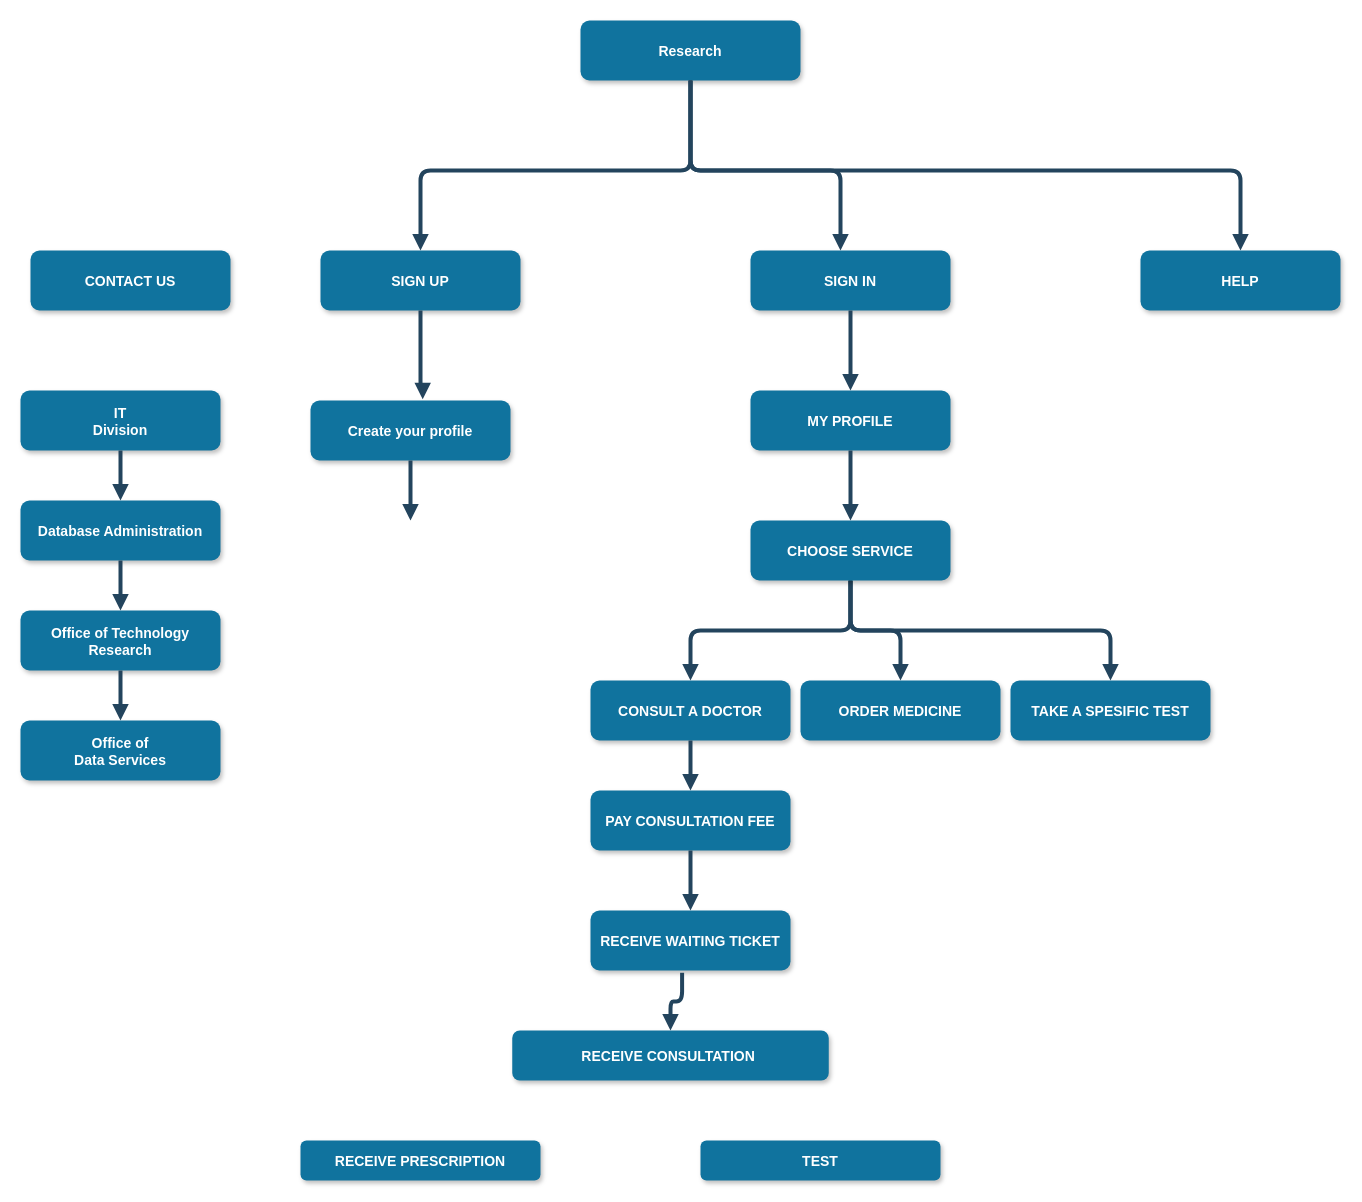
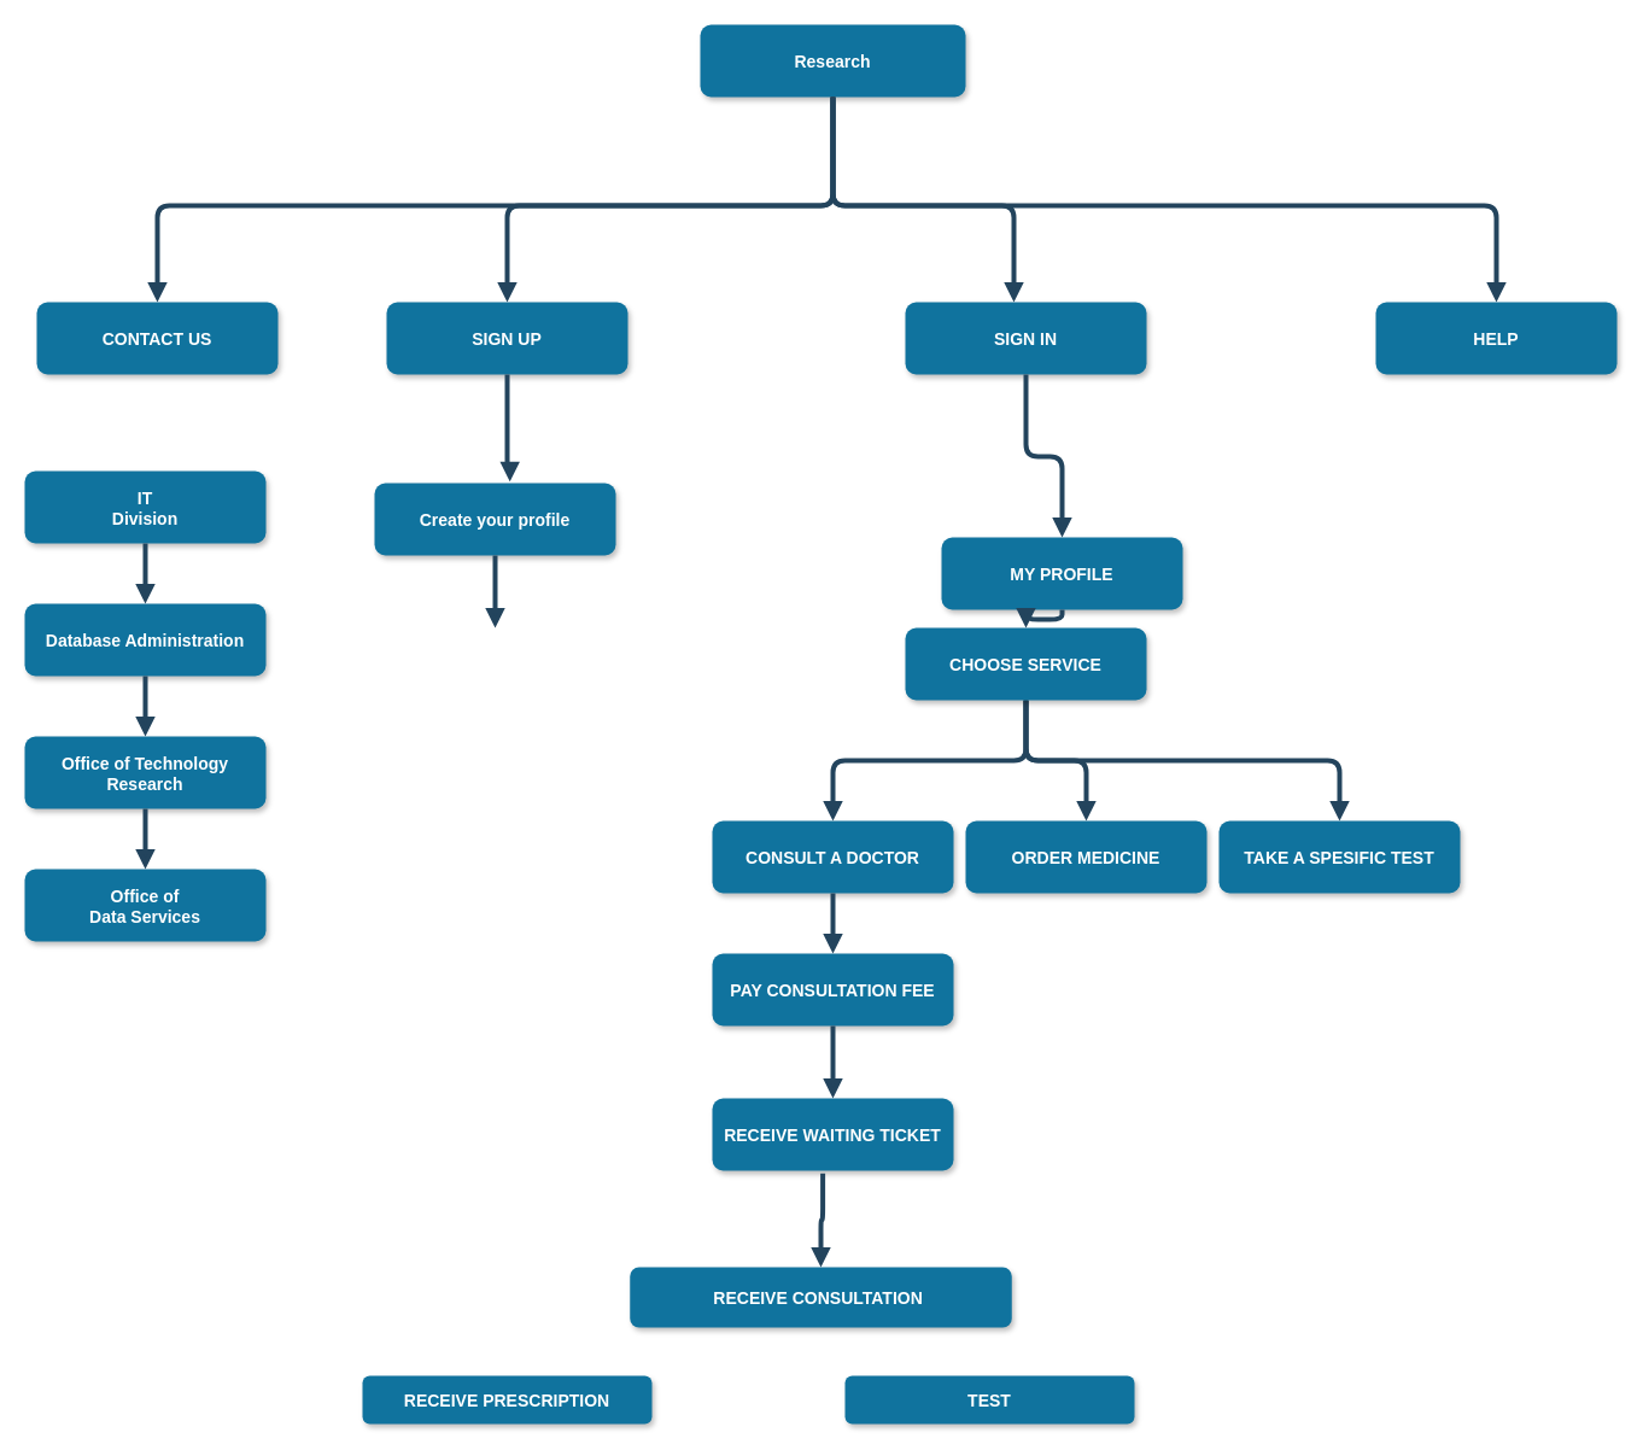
+ <mxCell id="16" value="" style="edgeStyle=elbowEdgeStyle;elbow=vertical;strokeWidth=4;endArrow=block;endFill=1;fontStyle=1;strokeColor=#23445D;" parent="1" source="2" target="3" edge="1"><mxGeometry x="120" y="-40" width="100" height="100" as="geometry"><mxPoint x="-70" y="100" as="sourcePoint" /><mxPoint x="30" y="0" as="targetPoint" /><Array as="points"><mxPoint x="530" y="170" /><mxPoint x="680" y="170" /></Array></mxGeometry></mxCell>
- <mxCell id="11" value="MY PROFILE" style="rounded=1;fillColor=#10739E;strokeColor=none;shadow=1;gradientColor=none;fontStyle=1;fontColor=#FFFFFF;fontSize=14;" parent="1" vertex="1"><mxGeometry x="750" y="390" width="200" height="60" as="geometry" /></mxCell>
+ <mxCell id="11" value="MY PROFILE" style="rounded=1;fillColor=#10739E;strokeColor=none;shadow=1;gradientColor=none;fontStyle=1;fontColor=#FFFFFF;fontSize=14;" parent="1" vertex="1"><mxGeometry x="780" y="445" width="200" height="60" as="geometry" /></mxCell>
- <mxCell id="30" value="RECEIVE CONSULTATION " style="rounded=1;fillColor=#10739E;strokeColor=none;shadow=1;gradientColor=none;fontStyle=1;fontColor=#FFFFFF;fontSize=14;" vertex="1" parent="1"><mxGeometry x="511.75" y="1030" width="316.5" height="50" as="geometry" /></mxCell>
+ <mxCell id="30" value="RECEIVE CONSULTATION " style="rounded=1;fillColor=#10739E;strokeColor=none;shadow=1;gradientColor=none;fontStyle=1;fontColor=#FFFFFF;fontSize=14;" vertex="1" parent="1"><mxGeometry x="521.75" y="1050" width="316.5" height="50" as="geometry" /></mxCell>
